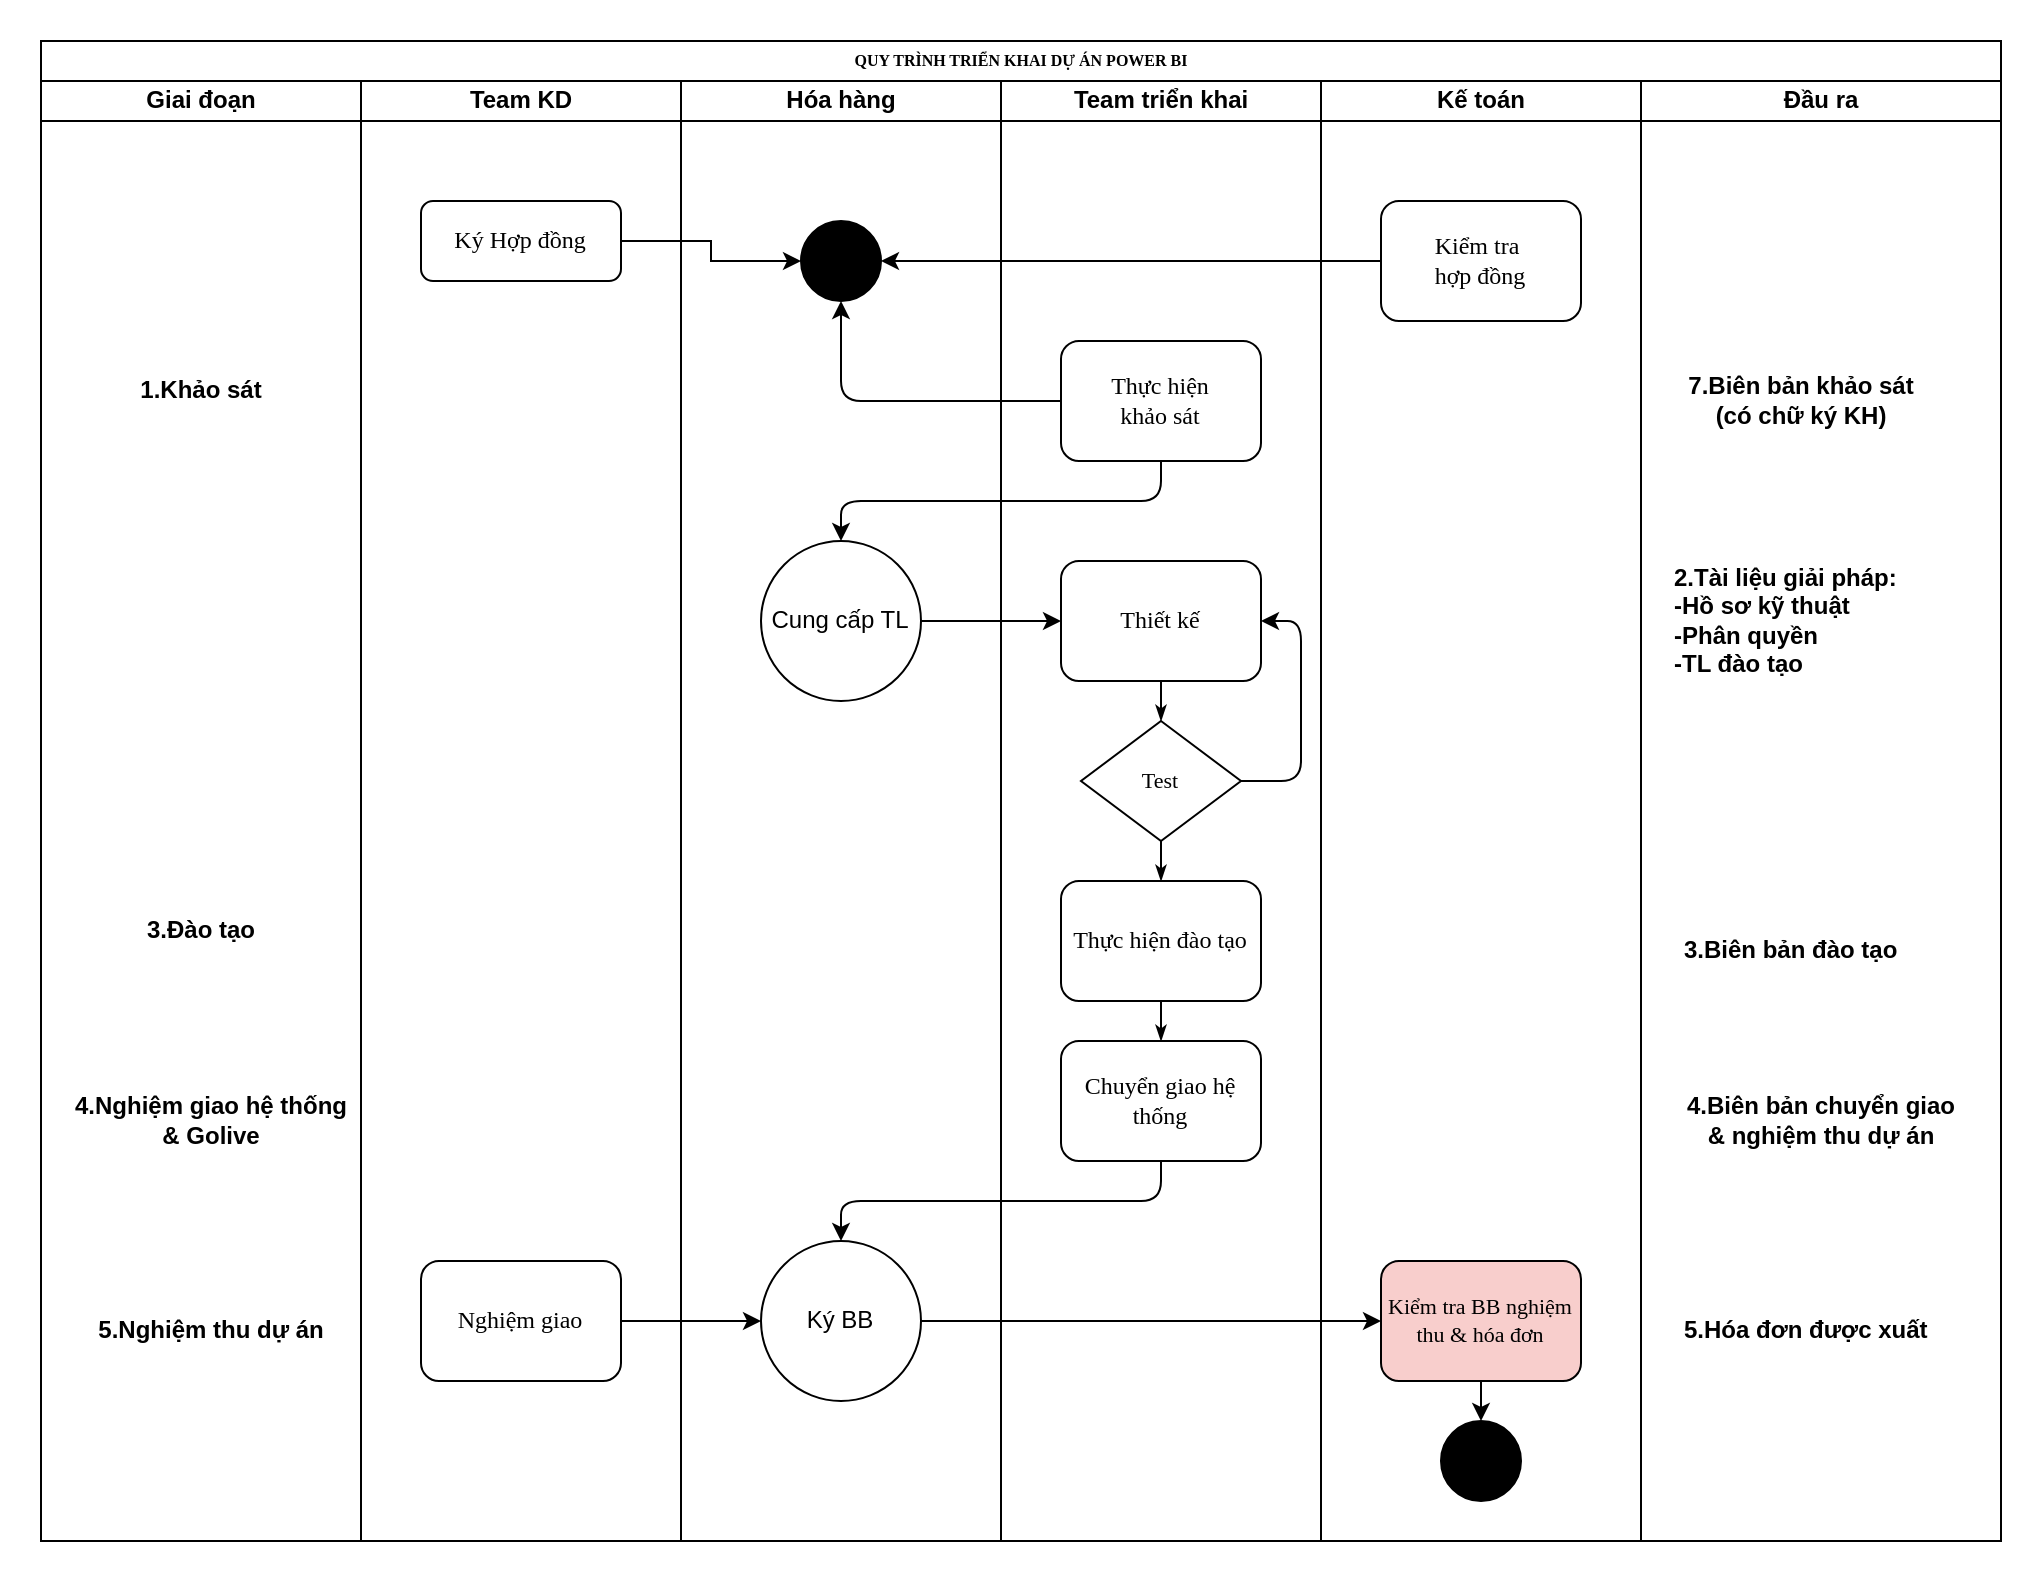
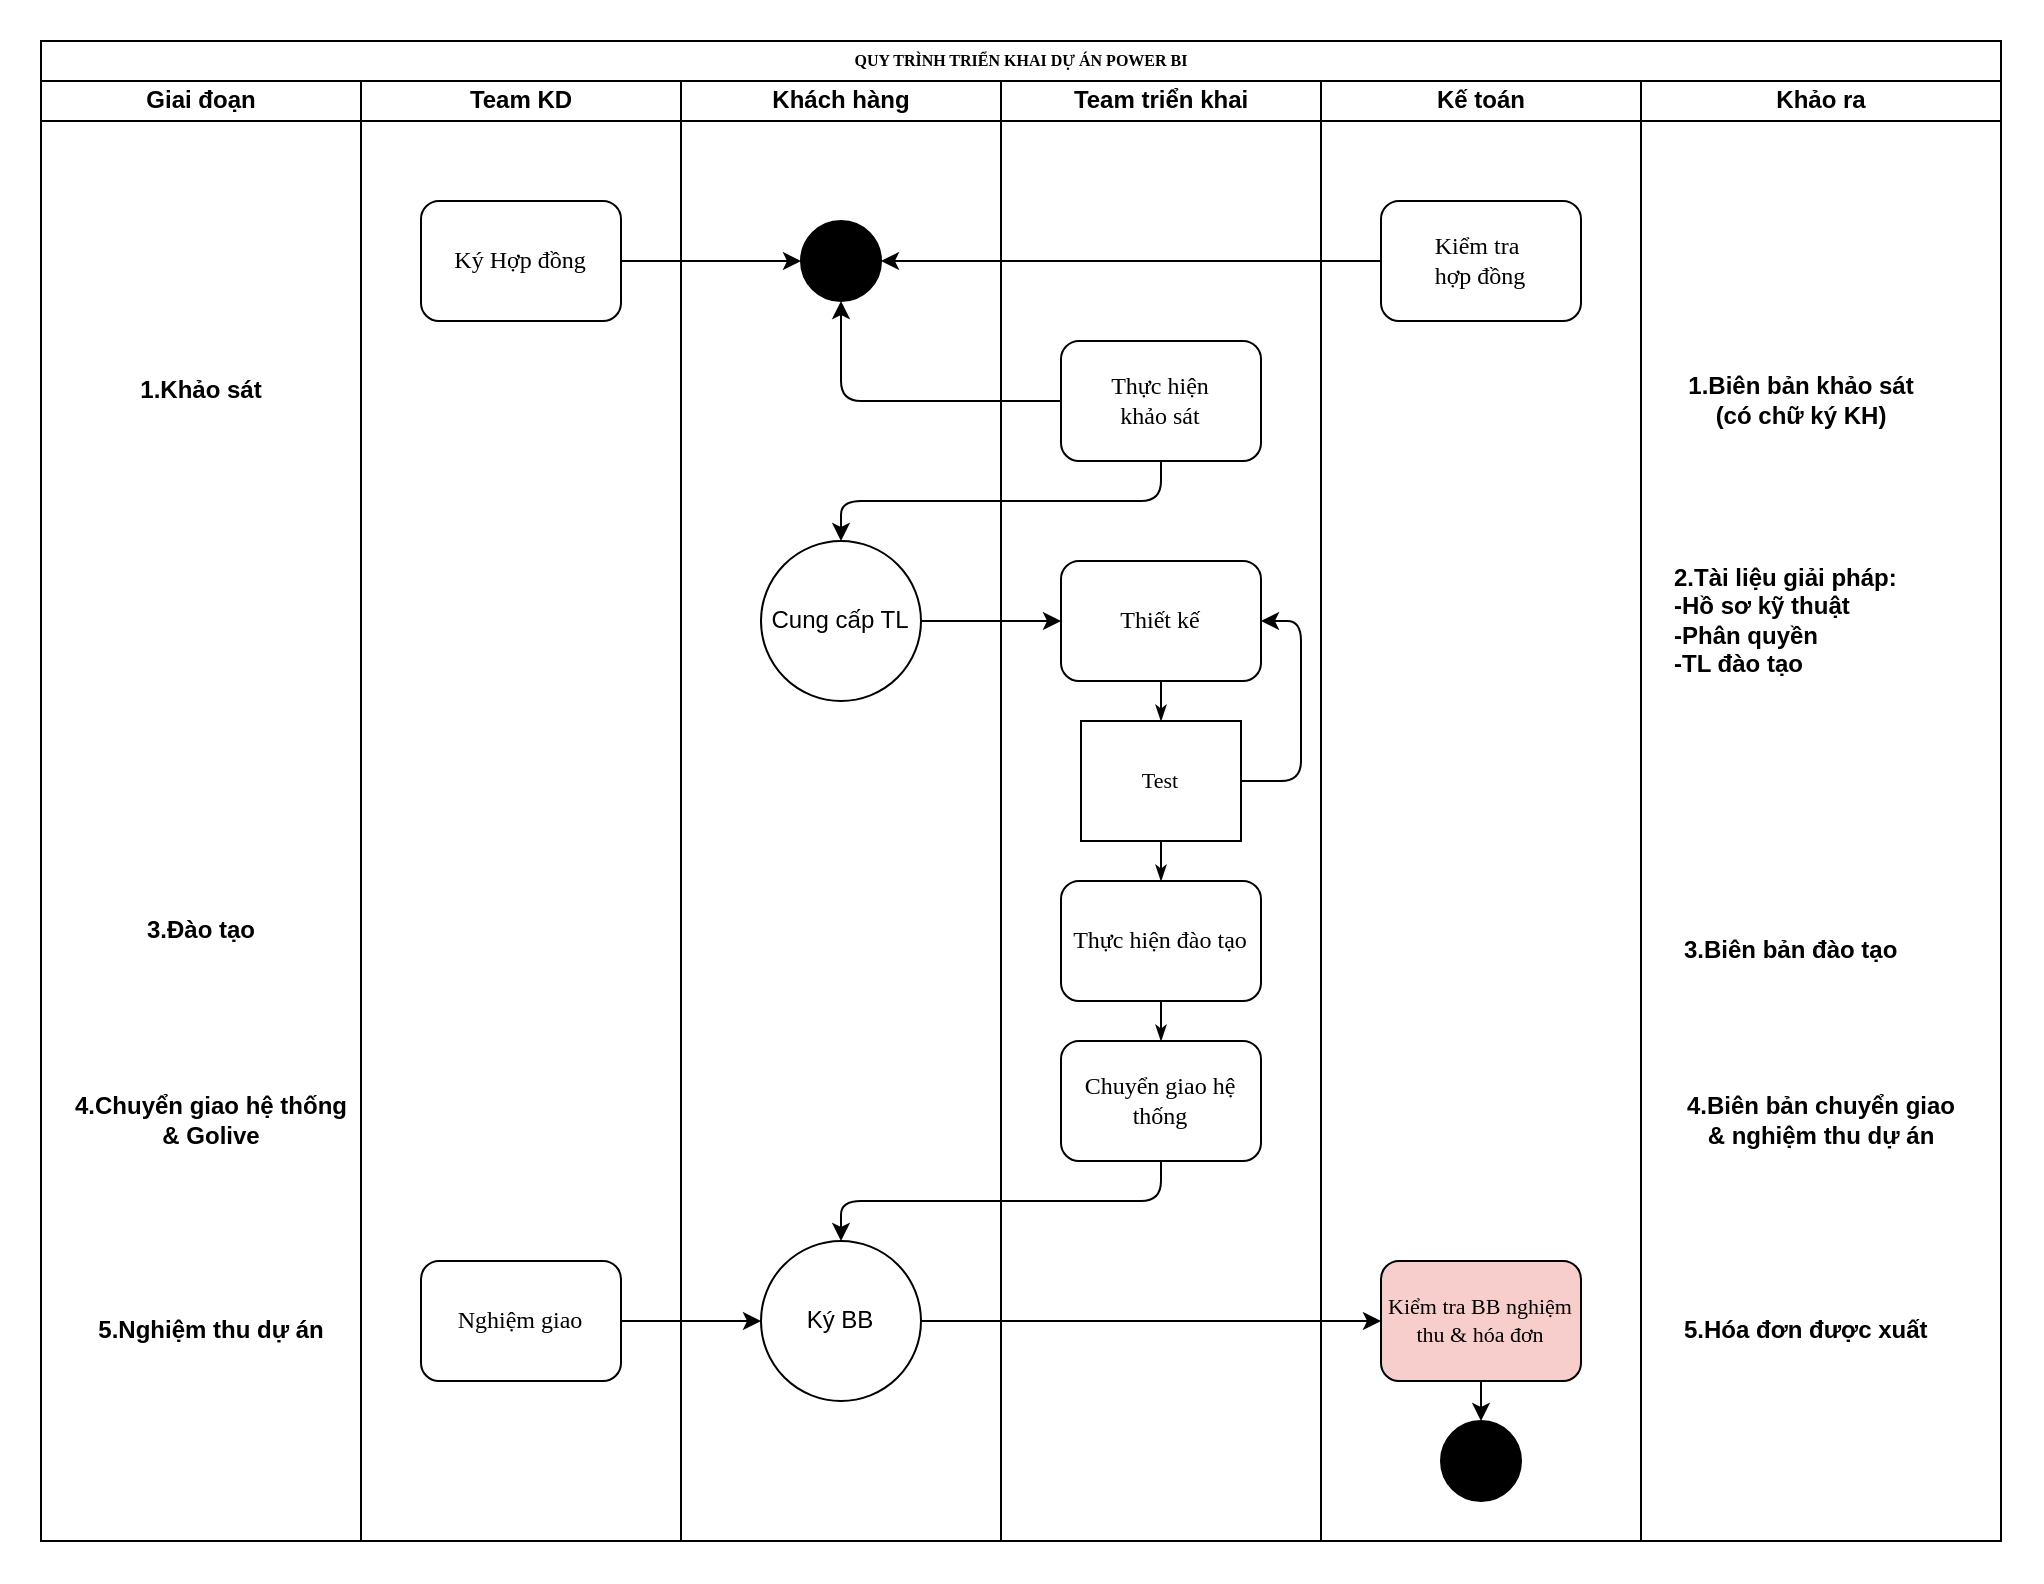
- <mxCell id="11" value="Hóa hàng" style="swimlane;html=1;startSize=20;" parent="2" vertex="1"><mxGeometry x="320" y="20" width="160" height="730" as="geometry" /></mxCell>
+ <mxCell id="11" value="Khách hàng" style="swimlane;html=1;startSize=20;" parent="2" vertex="1"><mxGeometry x="320" y="20" width="160" height="730" as="geometry" /></mxCell>
- <mxCell id="30" value="Đầu ra" style="swimlane;html=1;startSize=20;" parent="2" vertex="1"><mxGeometry x="800" y="20" width="180" height="730" as="geometry" /></mxCell>
+ <mxCell id="30" value="Khảo ra" style="swimlane;html=1;startSize=20;" parent="2" vertex="1"><mxGeometry x="800" y="20" width="180" height="730" as="geometry" /></mxCell>
- <mxCell id="9" value="&lt;font style=&quot;font-size: 12px;&quot;&gt;Ký Hợp đồng&lt;/font&gt;" style="rounded=1;whiteSpace=wrap;html=1;shadow=0;labelBackgroundColor=none;strokeWidth=1;fontFamily=Verdana;fontSize=8;align=center;" parent="8" vertex="1"><mxGeometry x="30" y="60" width="100" height="40" as="geometry" /></mxCell>
+ <mxCell id="9" value="&lt;font style=&quot;font-size: 12px;&quot;&gt;Ký Hợp đồng&lt;/font&gt;" style="rounded=1;whiteSpace=wrap;html=1;shadow=0;labelBackgroundColor=none;strokeWidth=1;fontFamily=Verdana;fontSize=8;align=center;" parent="8" vertex="1"><mxGeometry x="30" y="60" width="100" height="60" as="geometry" /></mxCell>
- <mxCell id="31" value="&lt;b&gt;7.Biên bản khảo sát &lt;br&gt;(có chữ ký KH)&lt;/b&gt;" style="text;html=1;align=center;verticalAlign=middle;resizable=0;points=[];autosize=1;strokeColor=none;fillColor=none;" parent="30" vertex="1"><mxGeometry x="10" y="140" width="140" height="40" as="geometry" /></mxCell>
+ <mxCell id="31" value="&lt;b&gt;1.Biên bản khảo sát &lt;br&gt;(có chữ ký KH)&lt;/b&gt;" style="text;html=1;align=center;verticalAlign=middle;resizable=0;points=[];autosize=1;strokeColor=none;fillColor=none;" parent="30" vertex="1"><mxGeometry x="10" y="140" width="140" height="40" as="geometry" /></mxCell>
- <mxCell id="18" value="&lt;font style=&quot;font-size: 11px;&quot;&gt;Test&lt;/font&gt;" style="rhombus;whiteSpace=wrap;html=1;rounded=0;shadow=0;labelBackgroundColor=none;strokeWidth=1;fontFamily=Verdana;fontSize=8;align=center;" parent="15" vertex="1"><mxGeometry x="40" y="320" width="80" height="60" as="geometry" /></mxCell>
+ <mxCell id="18" value="&lt;font style=&quot;font-size: 11px;&quot;&gt;Test&lt;/font&gt;" style="whiteSpace=wrap;html=1;shadow=0;labelBackgroundColor=none;strokeWidth=1;fontFamily=Verdana;fontSize=8;align=center;rounded=0;" parent="15" vertex="1"><mxGeometry x="40" y="320" width="80" height="60" as="geometry" /></mxCell>
- <mxCell id="6" value="4.Nghiệm giao hệ thống &lt;br&gt;&amp;amp; Golive" style="text;html=1;align=center;verticalAlign=middle;resizable=0;points=[];autosize=1;strokeColor=none;fillColor=none;fontStyle=1" parent="3" vertex="1"><mxGeometry x="10" y="500" width="150" height="40" as="geometry" /></mxCell>
+ <mxCell id="6" value="4.Chuyển giao hệ thống &lt;br&gt;&amp;amp; Golive" style="text;html=1;align=center;verticalAlign=middle;resizable=0;points=[];autosize=1;strokeColor=none;fillColor=none;fontStyle=1" parent="3" vertex="1"><mxGeometry x="10" y="500" width="150" height="40" as="geometry" /></mxCell>
